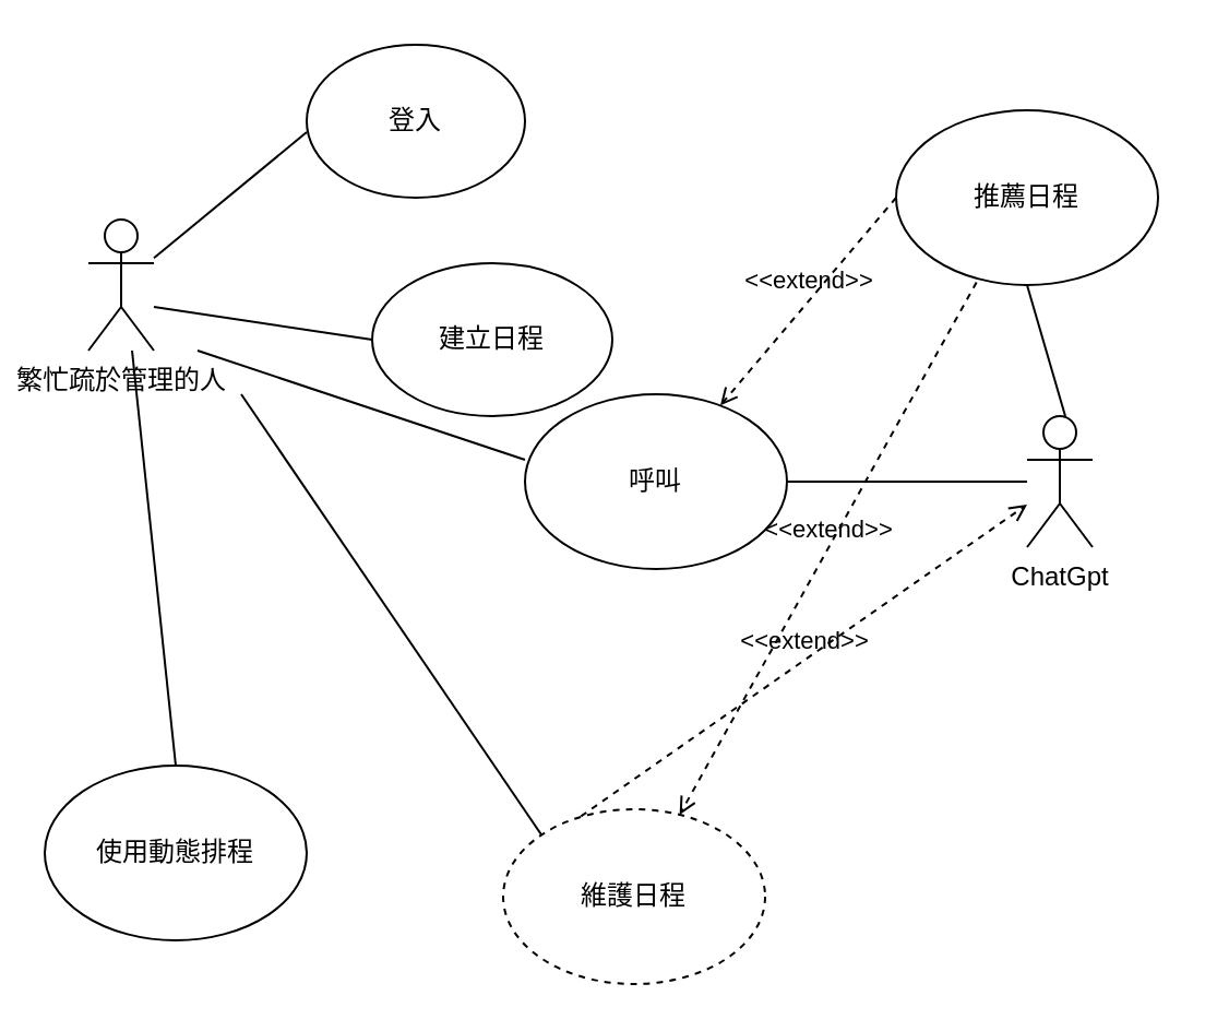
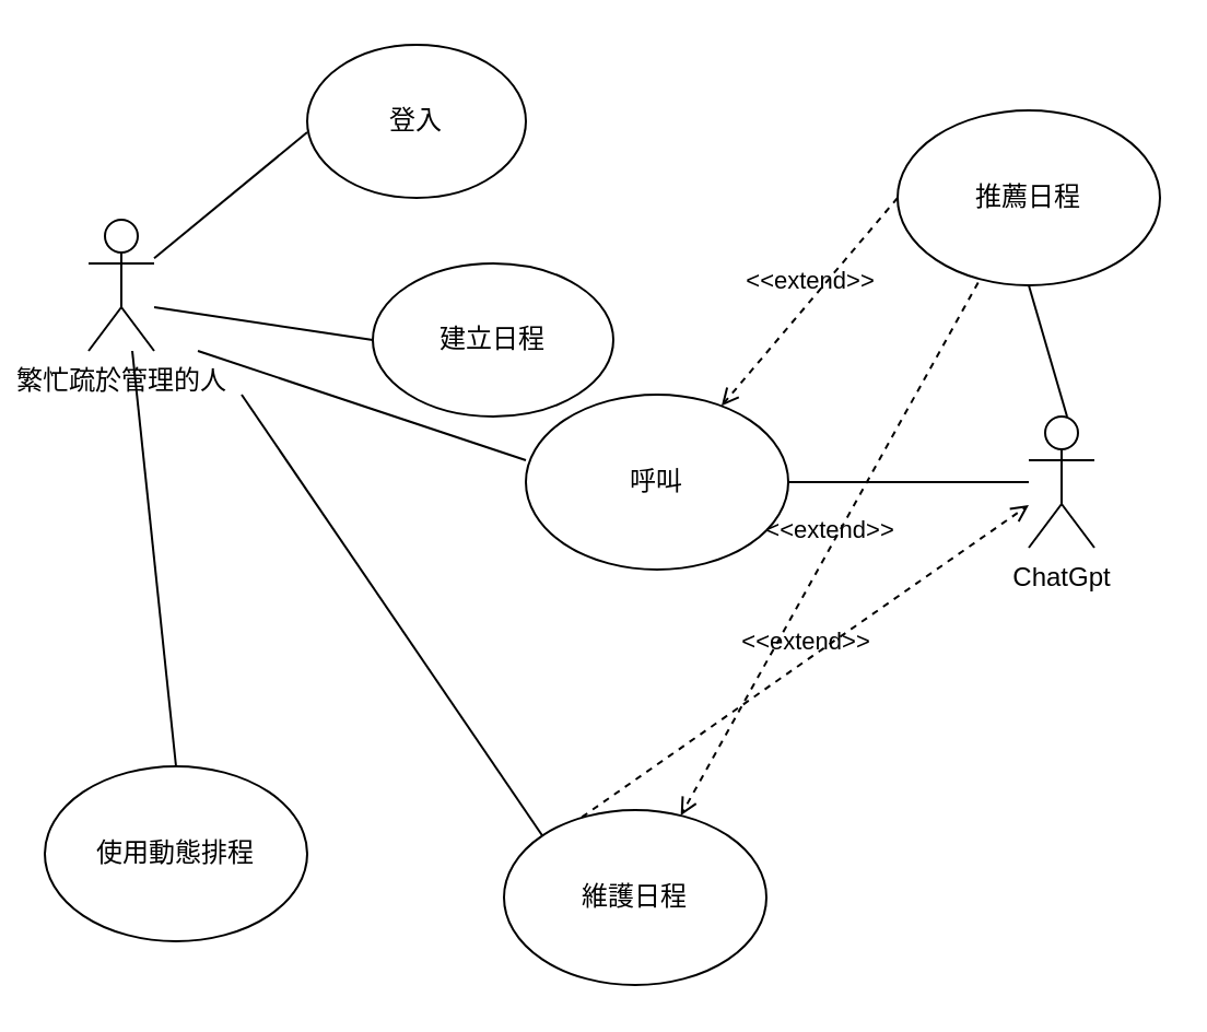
- <mxCell id="5" value="維護日程" style="ellipse;whiteSpace=wrap;html=1;dashed=1;" parent="1" vertex="1"><mxGeometry x="230" y="370" width="120" height="80" as="geometry" /></mxCell>
+ <mxCell id="5" value="維護日程" style="ellipse;whiteSpace=wrap;html=1;" parent="1" vertex="1"><mxGeometry x="230" y="370" width="120" height="80" as="geometry" /></mxCell>
